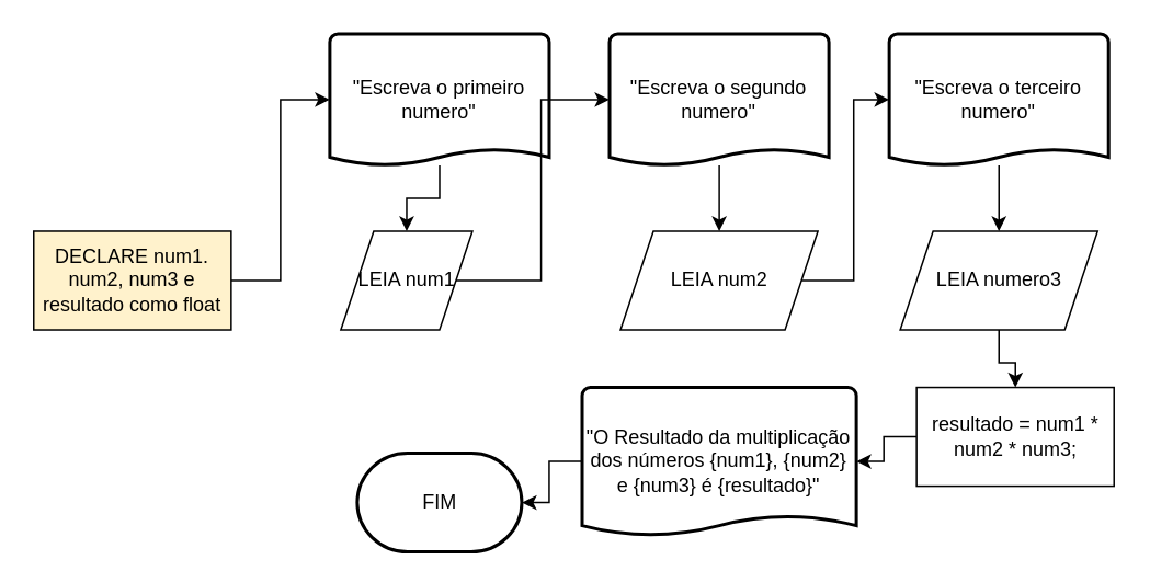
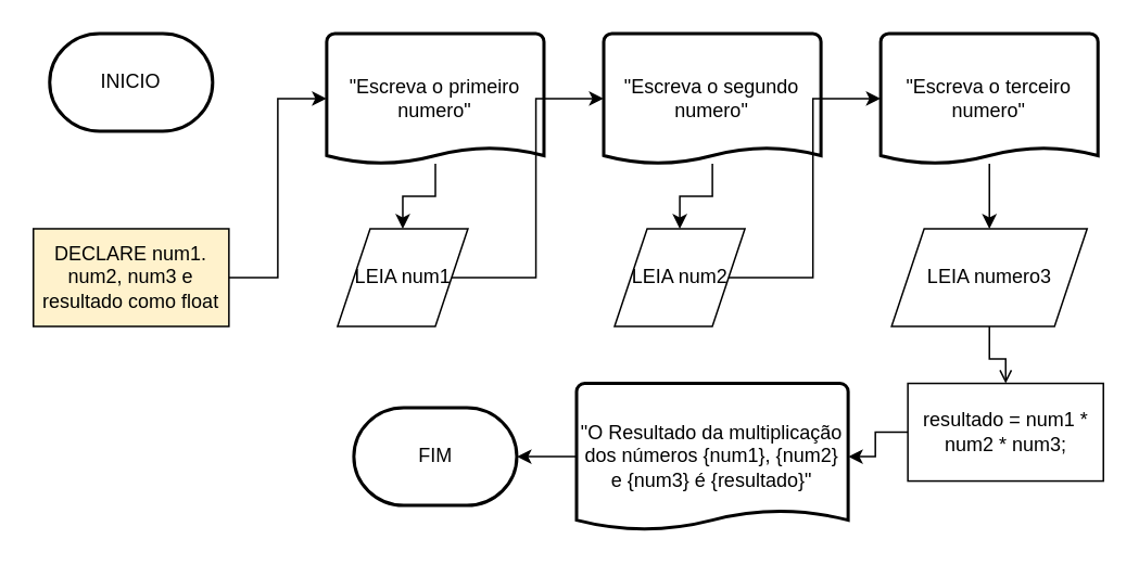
+ <mxCell id="2" value="INICIO" style="strokeWidth=2;html=1;shape=mxgraph.flowchart.terminator;whiteSpace=wrap;" vertex="1" parent="1"><mxGeometry x="30" y="20" width="100" height="60" as="geometry" /></mxCell>
- <mxCell id="12" value="LEIA num2" style="shape=parallelogram;perimeter=parallelogramPerimeter;whiteSpace=wrap;html=1;fixedSize=1;" vertex="1" parent="1"><mxGeometry x="376.66" y="140" width="120" height="60" as="geometry" /></mxCell>
+ <mxCell id="12" value="LEIA num2" style="shape=parallelogram;perimeter=parallelogramPerimeter;whiteSpace=wrap;html=1;fixedSize=1;" vertex="1" parent="1"><mxGeometry x="376.66" y="140" width="80" height="60" as="geometry" /></mxCell>
- <mxCell id="15" value="" style="edgeStyle=orthogonalEdgeStyle;rounded=0;orthogonalLoop=1;jettySize=auto;html=1;" edge="1" parent="1" source="16" target="18"><mxGeometry relative="1" as="geometry" /></mxCell>
+ <mxCell id="15" value="" style="edgeStyle=orthogonalEdgeStyle;rounded=0;orthogonalLoop=1;jettySize=auto;html=1;endArrow=open;" edge="1" parent="1" source="16" target="18"><mxGeometry relative="1" as="geometry" /></mxCell>
- <mxCell id="21" value="&lt;div&gt;FIM&lt;/div&gt;" style="strokeWidth=2;html=1;shape=mxgraph.flowchart.terminator;whiteSpace=wrap;" vertex="1" parent="1"><mxGeometry x="216.66" y="275" width="100" height="60" as="geometry" /></mxCell>
+ <mxCell id="21" value="&lt;div&gt;FIM&lt;/div&gt;" style="strokeWidth=2;html=1;shape=mxgraph.flowchart.terminator;whiteSpace=wrap;" vertex="1" parent="1"><mxGeometry x="216.66" y="250" width="100" height="60" as="geometry" /></mxCell>
